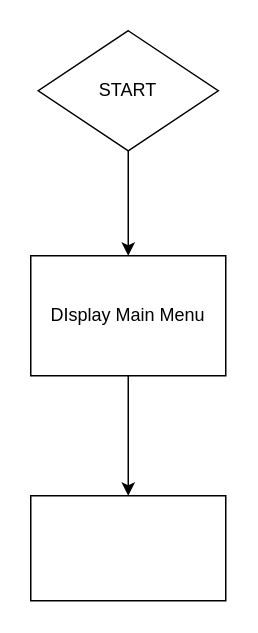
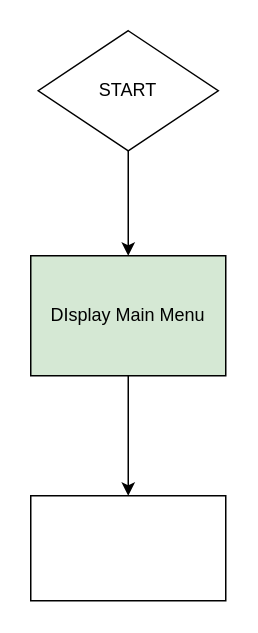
- <mxCell id="5" value="DIsplay Main Menu" style="rounded=0;whiteSpace=wrap;html=1;" vertex="1" parent="1"><mxGeometry x="20" y="170" width="130" height="80" as="geometry" /></mxCell>
+ <mxCell id="5" value="DIsplay Main Menu" style="rounded=0;whiteSpace=wrap;html=1;fillColor=#d5e8d4;" vertex="1" parent="1"><mxGeometry x="20" y="170" width="130" height="80" as="geometry" /></mxCell>
